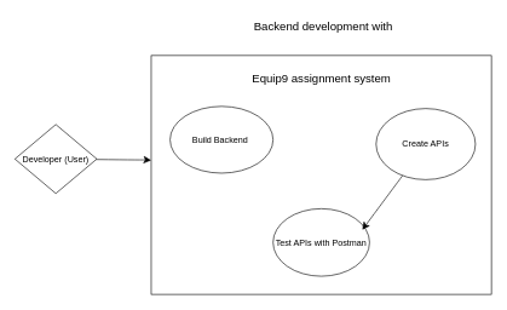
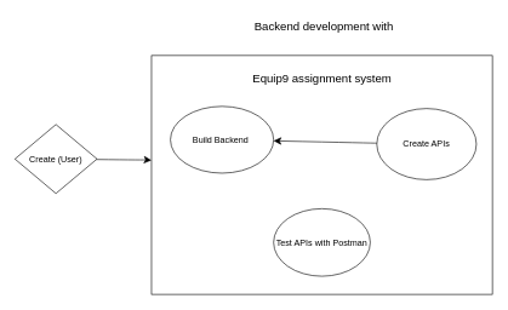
- <mxCell id="4" value="Developer (User)" style="rhombus;whiteSpace=wrap;html=1;" vertex="1" parent="1"><mxGeometry x="20" y="171" width="113" height="95" as="geometry" /></mxCell>
+ <mxCell id="4" value="Create (User)" style="rhombus;whiteSpace=wrap;html=1;" vertex="1" parent="1"><mxGeometry x="20" y="171" width="113" height="95" as="geometry" /></mxCell>
- <mxCell id="10" style="edgeStyle=none;curved=1;rounded=0;orthogonalLoop=1;jettySize=auto;html=1;entryX=0.925;entryY=0.312;entryDx=0;entryDy=0;entryPerimeter=0;fontSize=12;startSize=8;endSize=8;" edge="1" parent="1" source="7" target="6"><mxGeometry relative="1" as="geometry" /></mxCell>
+ <mxCell id="10" style="edgeStyle=none;curved=1;rounded=0;orthogonalLoop=1;jettySize=auto;html=1;fontSize=12;startSize=8;endSize=8;" edge="1" parent="1" source="7" target="8"><mxGeometry relative="1" as="geometry" /></mxCell>
